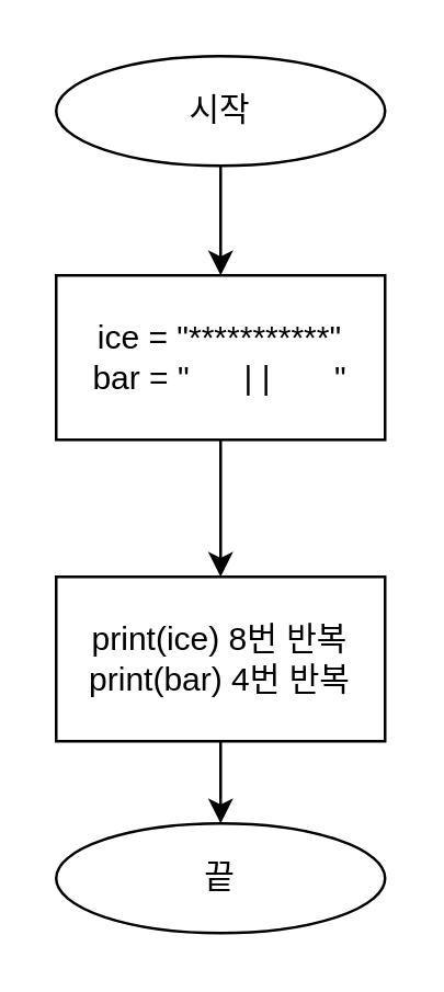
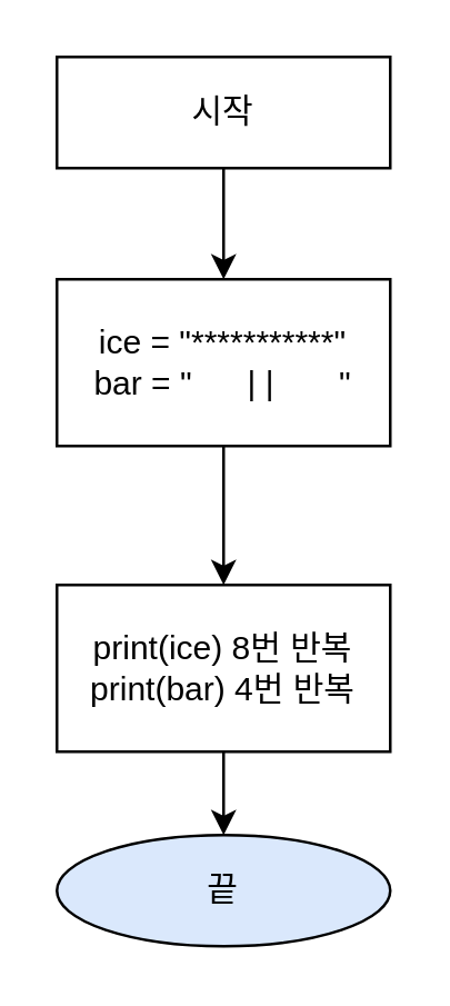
- <mxCell id="3" value="시작" style="ellipse;whiteSpace=wrap;html=1;" vertex="1" parent="1"><mxGeometry x="20" y="20" width="120" height="40" as="geometry" /></mxCell>
+ <mxCell id="3" value="시작" style="whiteSpace=wrap;html=1;rounded=0;" vertex="1" parent="1"><mxGeometry x="20" y="20" width="120" height="40" as="geometry" /></mxCell>
- <mxCell id="8" value="끝" style="ellipse;whiteSpace=wrap;html=1;" vertex="1" parent="1"><mxGeometry x="20" y="300" width="120" height="40" as="geometry" /></mxCell>
+ <mxCell id="8" value="끝" style="ellipse;whiteSpace=wrap;html=1;fillColor=#dae8fc;" vertex="1" parent="1"><mxGeometry x="20" y="300" width="120" height="40" as="geometry" /></mxCell>
